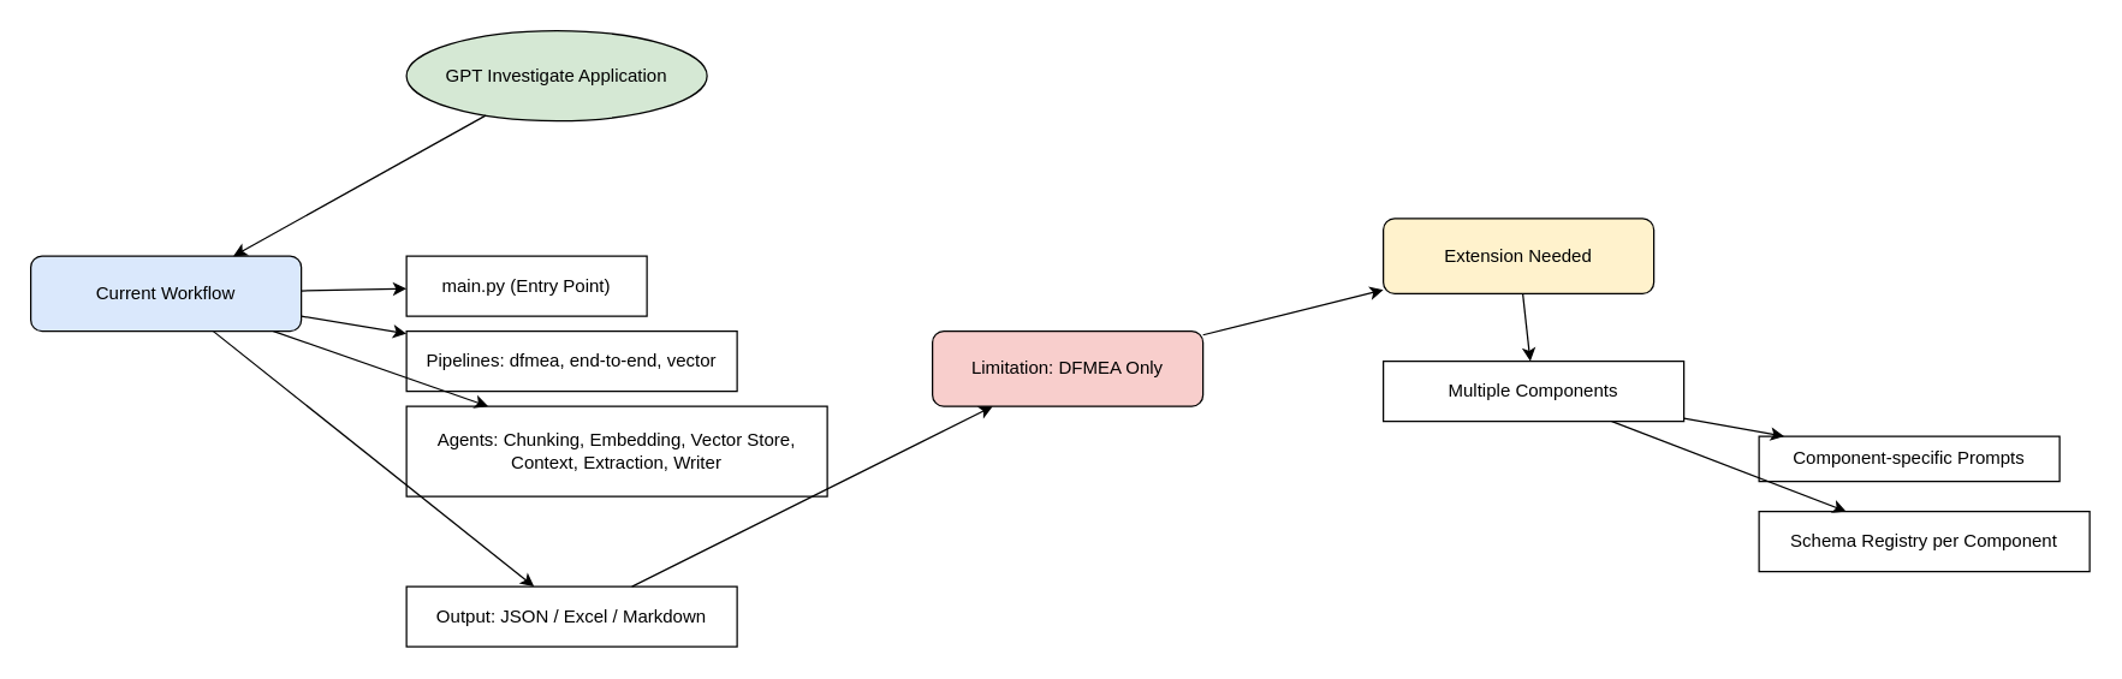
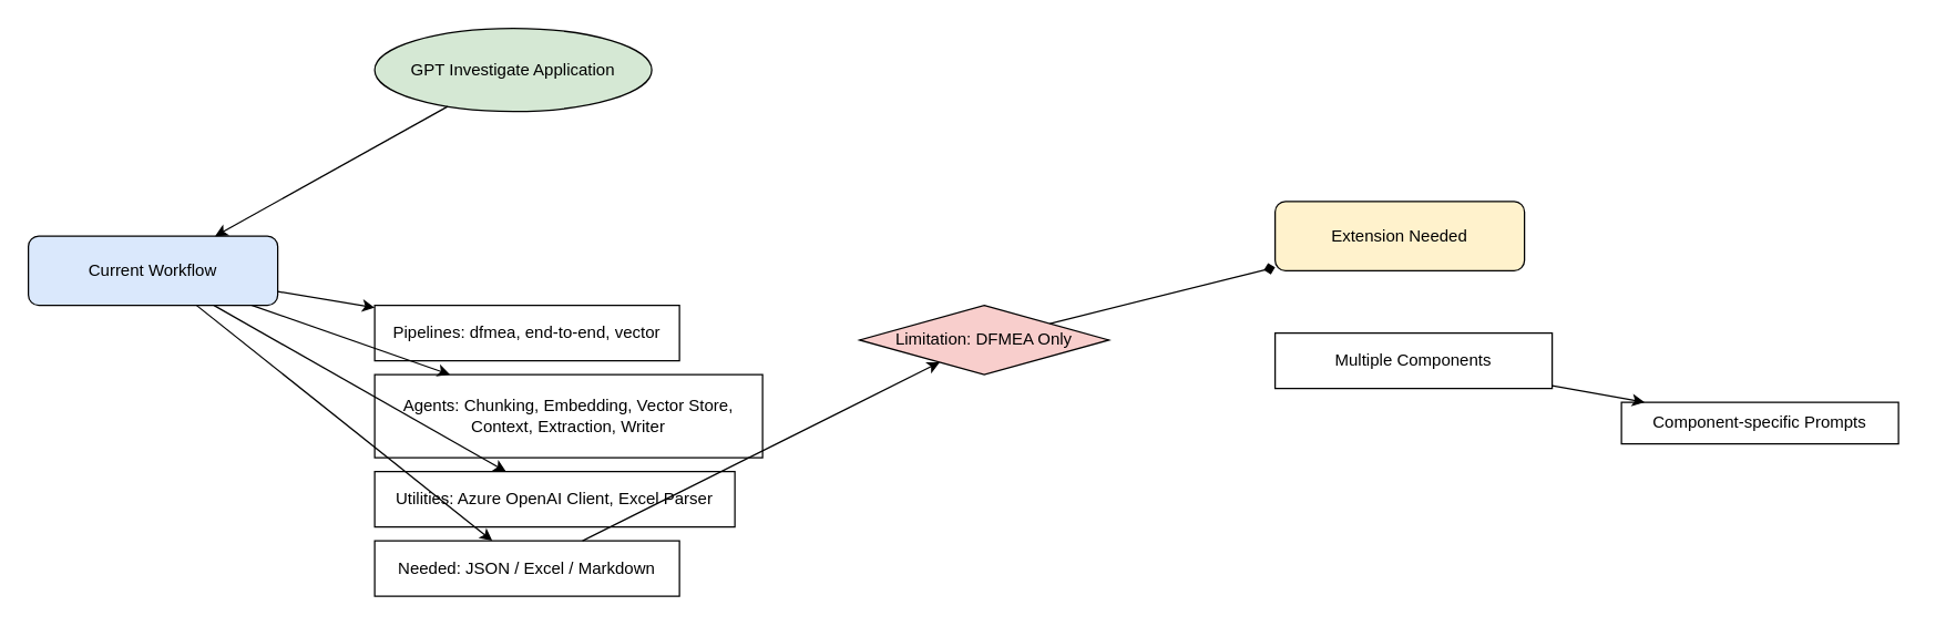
- <mxCell id="4" value="main.py (Entry Point)" style="whiteSpace=wrap;html=1;" vertex="1" parent="1"><mxGeometry x="270" y="170" width="160" height="40" as="geometry" /></mxCell>
- <mxCell id="15" edge="1" parent="1" source="3" target="4"><mxGeometry relative="1" as="geometry" /></mxCell>
- <mxCell id="21" edge="1" parent="1" source="9" target="10"><mxGeometry relative="1" as="geometry" /></mxCell>
+ <mxCell id="21" edge="1" parent="1" source="9" target="10" style="endArrow=diamond;"><mxGeometry relative="1" as="geometry" /></mxCell>
- <mxCell id="22" edge="1" parent="1" source="10" target="11"><mxGeometry relative="1" as="geometry" /></mxCell>
- <mxCell id="9" value="Limitation: DFMEA Only" style="whiteSpace=wrap;html=1;fillColor=#f8cecc;rounded=1;" vertex="1" parent="1"><mxGeometry x="620" y="220" width="180" height="50" as="geometry" /></mxCell>
+ <mxCell id="9" value="Limitation: DFMEA Only" style="rhombus;whiteSpace=wrap;html=1;fillColor=#f8cecc" vertex="1" parent="1"><mxGeometry x="620" y="220" width="180" height="50" as="geometry" /></mxCell>
+ <mxCell id="18" edge="1" parent="1" source="3" target="7"><mxGeometry relative="1" as="geometry" /></mxCell>
- <mxCell id="24" edge="1" parent="1" source="11" target="13"><mxGeometry relative="1" as="geometry" /></mxCell>
+ <mxCell id="7" value="Utilities: Azure OpenAI Client, Excel Parser" style="whiteSpace=wrap;html=1;" vertex="1" parent="1"><mxGeometry x="270" y="340" width="260" height="40" as="geometry" /></mxCell>
- <mxCell id="13" value="Schema Registry per Component" style="whiteSpace=wrap;html=1;" vertex="1" parent="1"><mxGeometry x="1170" y="340" width="220" height="40" as="geometry" /></mxCell>
- <mxCell id="8" value="Output: JSON / Excel / Markdown" style="whiteSpace=wrap;html=1;" vertex="1" parent="1"><mxGeometry x="270" y="390" width="220" height="40" as="geometry" /></mxCell>
+ <mxCell id="8" value="Needed: JSON / Excel / Markdown" style="whiteSpace=wrap;html=1;" vertex="1" parent="1"><mxGeometry x="270" y="390" width="220" height="40" as="geometry" /></mxCell>
